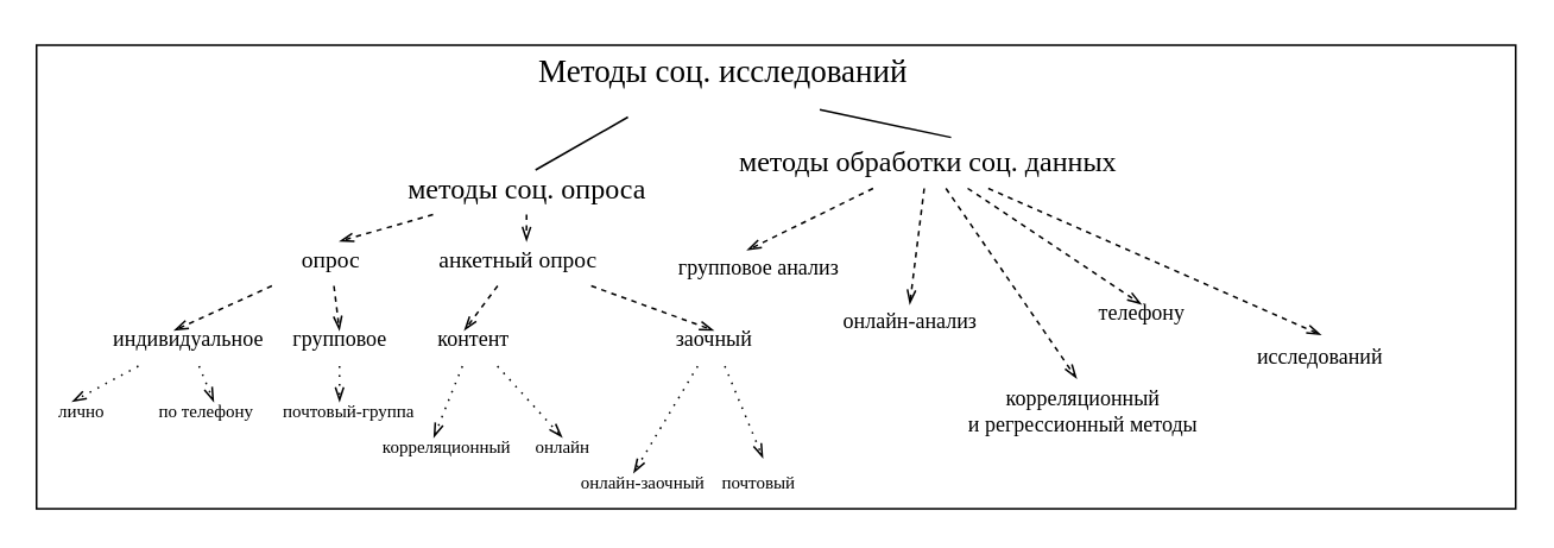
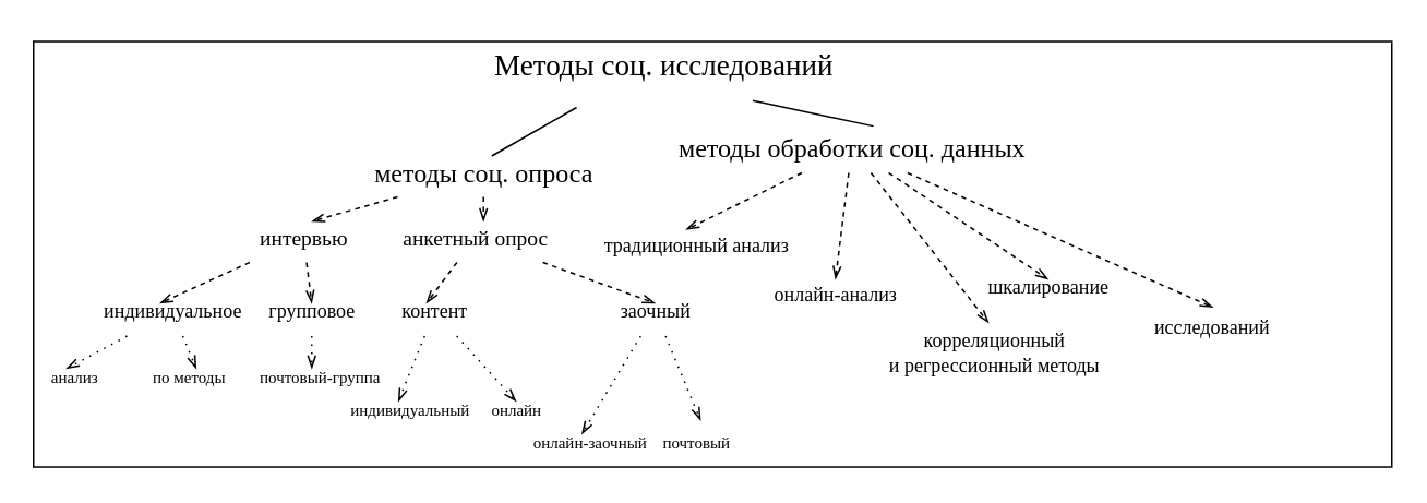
- <mxCell id="6" value="&lt;font style=&quot;font-size: 13px;&quot; face=&quot;Times New Roman&quot;&gt;опрос&lt;/font&gt;" style="text;html=1;align=center;verticalAlign=middle;resizable=0;points=[];autosize=1;strokeColor=none;fillColor=none;strokeWidth=0;" vertex="1" parent="1"><mxGeometry x="145" y="129.68" width="80" height="30" as="geometry" /></mxCell>
+ <mxCell id="6" value="&lt;font style=&quot;font-size: 13px;&quot; face=&quot;Times New Roman&quot;&gt;интервью&lt;/font&gt;" style="text;html=1;align=center;verticalAlign=middle;resizable=0;points=[];autosize=1;strokeColor=none;fillColor=none;strokeWidth=0;" vertex="1" parent="1"><mxGeometry x="145" y="129.68" width="80" height="30" as="geometry" /></mxCell>
- <mxCell id="12" value="&lt;font style=&quot;font-size: 12px;&quot; face=&quot;Times New Roman&quot;&gt;групповое анализ&lt;/font&gt;" style="text;html=1;align=center;verticalAlign=middle;resizable=0;points=[];autosize=1;strokeColor=none;fillColor=none;strokeWidth=0;" vertex="1" parent="1"><mxGeometry x="355" y="134.68" width="140" height="30" as="geometry" /></mxCell>
+ <mxCell id="12" value="&lt;font style=&quot;font-size: 12px;&quot; face=&quot;Times New Roman&quot;&gt;традиционный анализ&lt;/font&gt;" style="text;html=1;align=center;verticalAlign=middle;resizable=0;points=[];autosize=1;strokeColor=none;fillColor=none;strokeWidth=0;" vertex="1" parent="1"><mxGeometry x="355" y="134.68" width="140" height="30" as="geometry" /></mxCell>
- <mxCell id="38" value="&lt;font style=&quot;font-size: 12px;&quot; face=&quot;Times New Roman&quot;&gt;телефону&lt;/font&gt;" style="text;html=1;align=center;verticalAlign=middle;resizable=0;points=[];autosize=1;strokeColor=none;fillColor=none;strokeWidth=0;" vertex="1" parent="1"><mxGeometry x="590" y="159.68" width="100" height="30" as="geometry" /></mxCell>
+ <mxCell id="38" value="&lt;font style=&quot;font-size: 12px;&quot; face=&quot;Times New Roman&quot;&gt;шкалирование&lt;/font&gt;" style="text;html=1;align=center;verticalAlign=middle;resizable=0;points=[];autosize=1;strokeColor=none;fillColor=none;strokeWidth=0;" vertex="1" parent="1"><mxGeometry x="590" y="159.68" width="100" height="30" as="geometry" /></mxCell>
- <mxCell id="42" value="&lt;font style=&quot;font-size: 12px;&quot; face=&quot;Times New Roman&quot;&gt;корреляционный &lt;br&gt;и регрессионный методы&lt;/font&gt;" style="text;html=1;align=center;verticalAlign=middle;resizable=0;points=[];autosize=1;strokeColor=none;fillColor=none;strokeWidth=0;" vertex="1" parent="1"><mxGeometry x="531.97" y="209.68" width="150" height="40" as="geometry" /></mxCell>
+ <mxCell id="42" value="&lt;font style=&quot;font-size: 12px;&quot; face=&quot;Times New Roman&quot;&gt;корреляционный &lt;br&gt;и регрессионный методы&lt;/font&gt;" style="text;html=1;align=center;verticalAlign=middle;resizable=0;points=[];autosize=1;strokeColor=none;fillColor=none;strokeWidth=0;" vertex="1" parent="1"><mxGeometry x="531.97" y="194.68" width="150" height="40" as="geometry" /></mxCell>
- <mxCell id="18" value="&lt;font style=&quot;font-size: 10px;&quot; face=&quot;Times New Roman&quot;&gt;лично&lt;/font&gt;" style="text;html=1;align=center;verticalAlign=middle;resizable=0;points=[];autosize=1;strokeColor=none;fillColor=none;strokeWidth=0;" vertex="1" parent="1"><mxGeometry x="20" y="214.68" width="50" height="30" as="geometry" /></mxCell>
+ <mxCell id="18" value="&lt;font style=&quot;font-size: 10px;&quot; face=&quot;Times New Roman&quot;&gt;анализ&lt;/font&gt;" style="text;html=1;align=center;verticalAlign=middle;resizable=0;points=[];autosize=1;strokeColor=none;fillColor=none;strokeWidth=0;" vertex="1" parent="1"><mxGeometry x="20" y="214.68" width="50" height="30" as="geometry" /></mxCell>
- <mxCell id="19" value="&lt;font style=&quot;font-size: 10px;&quot; face=&quot;Times New Roman&quot;&gt;по телефону&lt;/font&gt;" style="text;html=1;align=center;verticalAlign=middle;resizable=0;points=[];autosize=1;strokeColor=none;fillColor=none;strokeWidth=0;" vertex="1" parent="1"><mxGeometry x="75" y="214.68" width="80" height="30" as="geometry" /></mxCell>
+ <mxCell id="19" value="&lt;font style=&quot;font-size: 10px;&quot; face=&quot;Times New Roman&quot;&gt;по методы&lt;/font&gt;" style="text;html=1;align=center;verticalAlign=middle;resizable=0;points=[];autosize=1;strokeColor=none;fillColor=none;strokeWidth=0;" vertex="1" parent="1"><mxGeometry x="75" y="214.68" width="80" height="30" as="geometry" /></mxCell>
- <mxCell id="28" value="&lt;font style=&quot;font-size: 10px;&quot; face=&quot;Times New Roman&quot;&gt;корреляционный&lt;/font&gt;" style="text;html=1;align=center;verticalAlign=middle;resizable=0;points=[];autosize=1;strokeColor=none;fillColor=none;strokeWidth=0;" vertex="1" parent="1"><mxGeometry x="200" y="234.68" width="100" height="30" as="geometry" /></mxCell>
+ <mxCell id="28" value="&lt;font style=&quot;font-size: 10px;&quot; face=&quot;Times New Roman&quot;&gt;индивидуальный&lt;/font&gt;" style="text;html=1;align=center;verticalAlign=middle;resizable=0;points=[];autosize=1;strokeColor=none;fillColor=none;strokeWidth=0;" vertex="1" parent="1"><mxGeometry x="200" y="234.68" width="100" height="30" as="geometry" /></mxCell>
